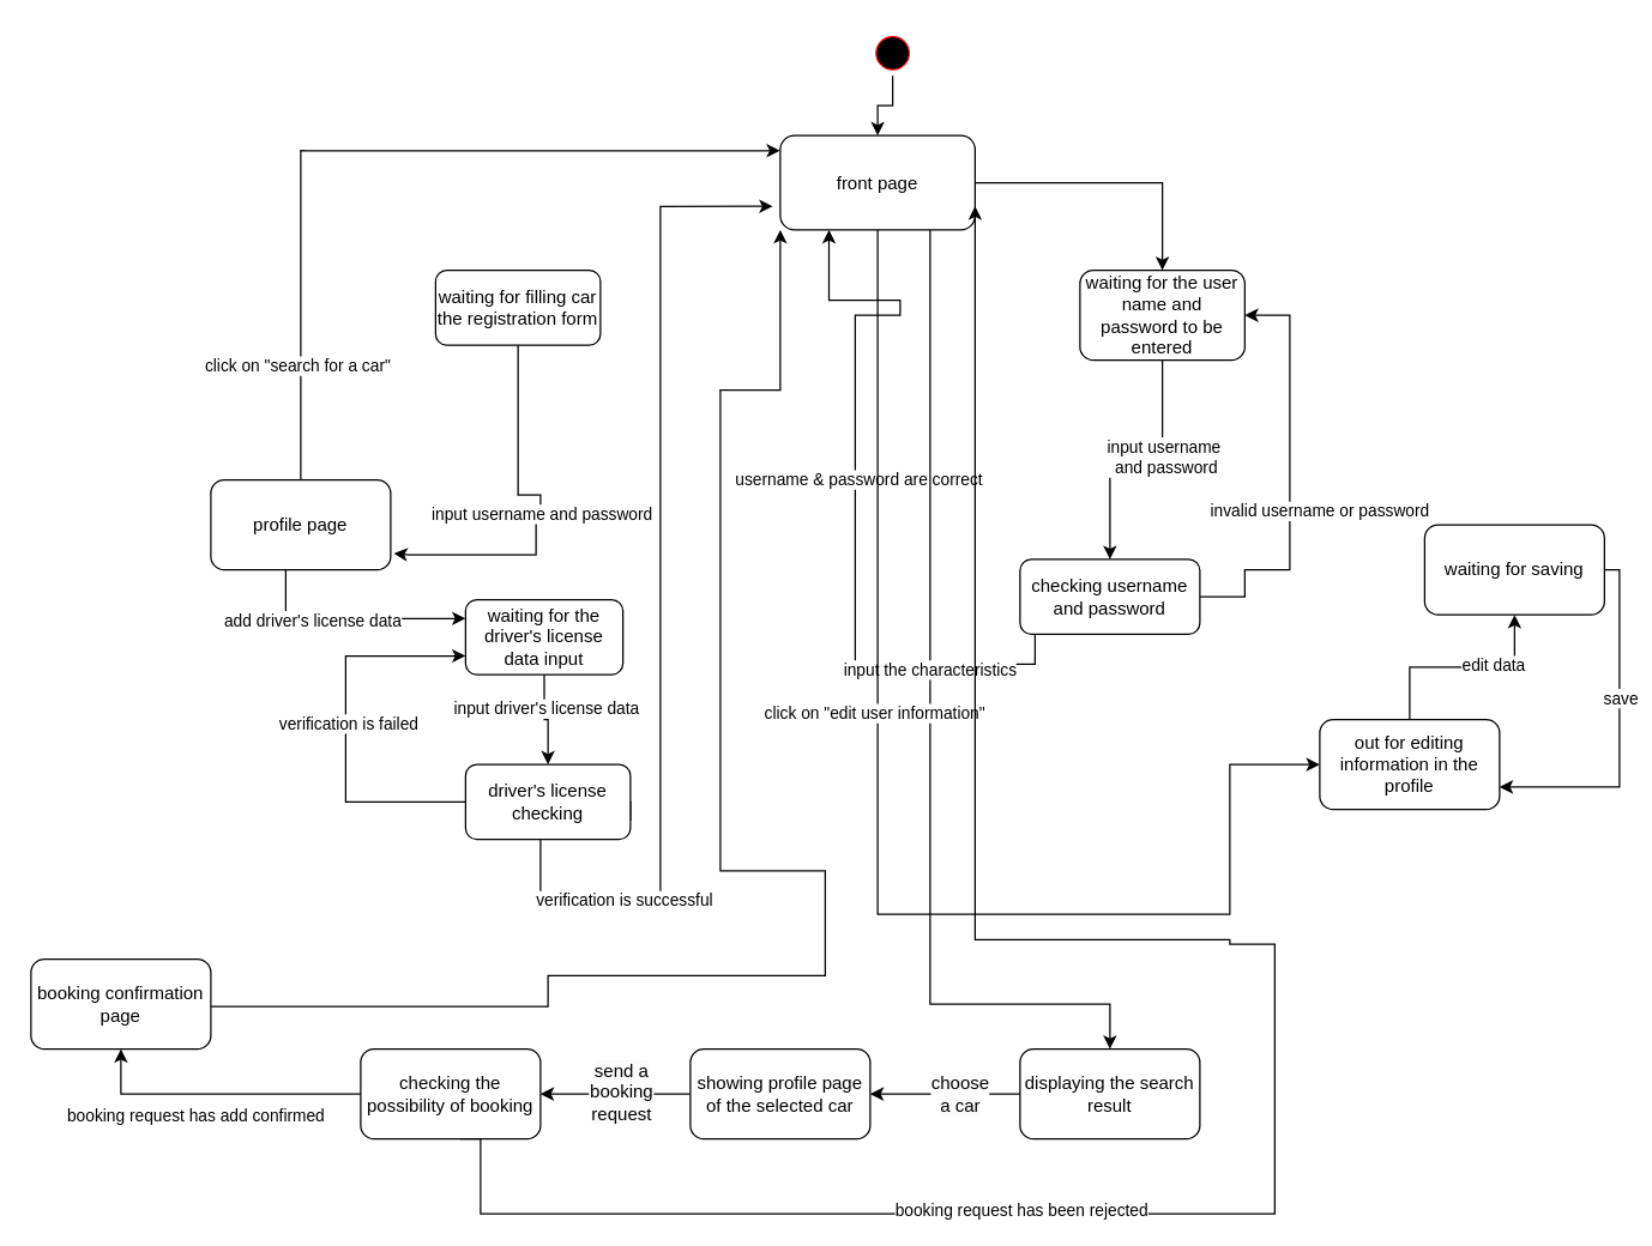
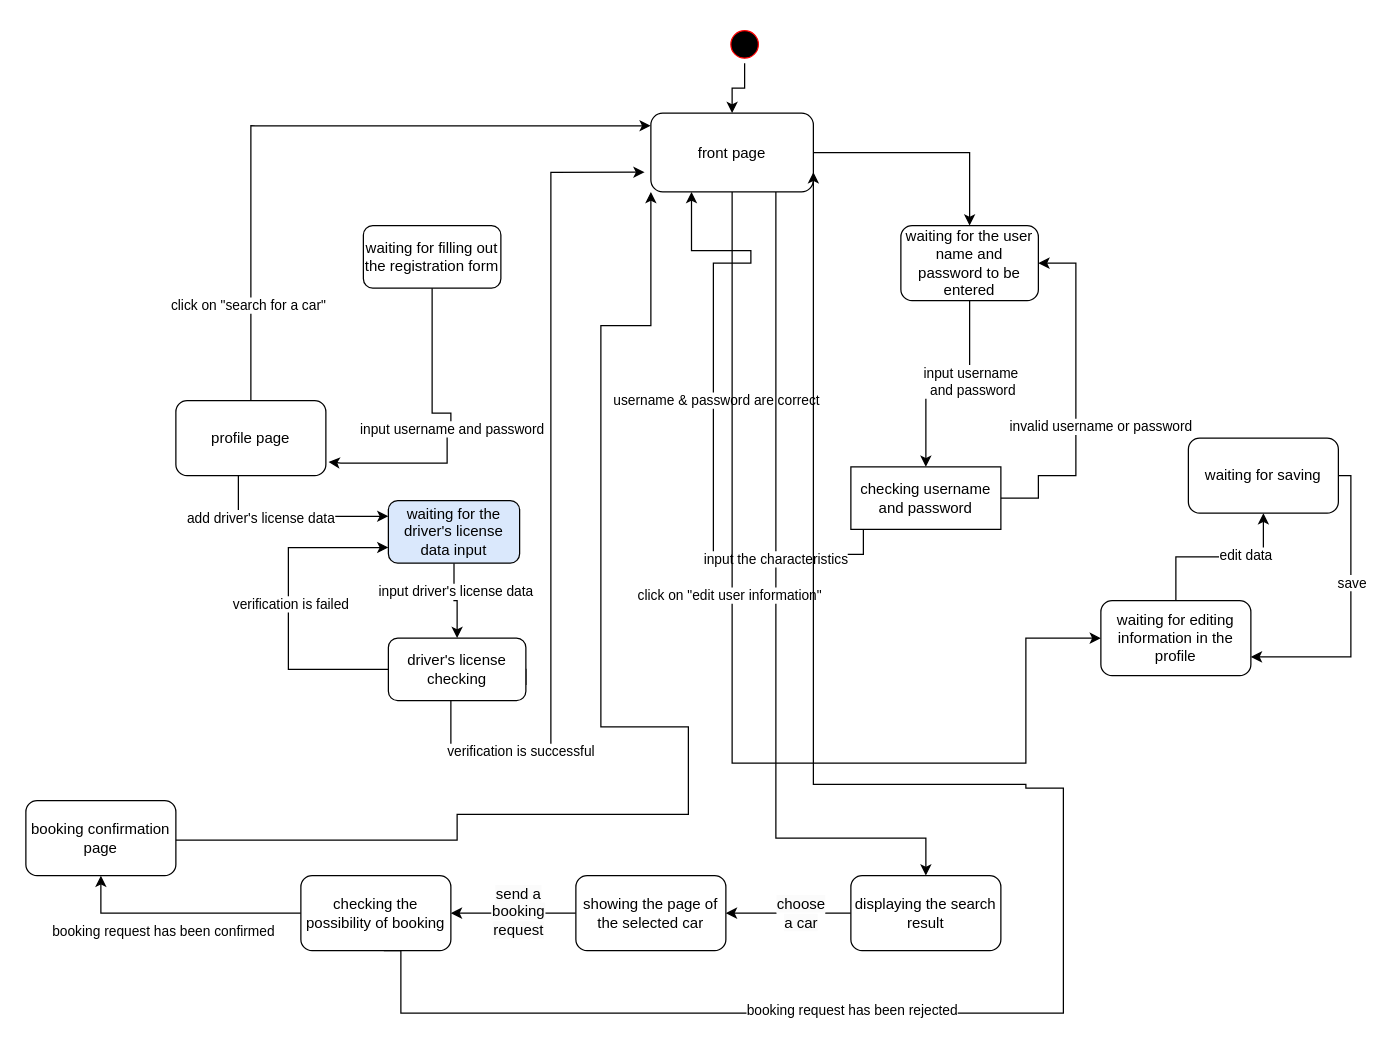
- <mxCell id="3" value="waiting for filling car the registration form" style="rounded=1;whiteSpace=wrap;html=1;" parent="1" vertex="1"><mxGeometry x="290" y="180" width="110" height="50" as="geometry" /></mxCell>
+ <mxCell id="3" value="waiting for filling out the registration form" style="rounded=1;whiteSpace=wrap;html=1;" parent="1" vertex="1"><mxGeometry x="290" y="180" width="110" height="50" as="geometry" /></mxCell>
- <mxCell id="17" value="checking username and password" style="rounded=1;whiteSpace=wrap;html=1;" parent="1" vertex="1"><mxGeometry x="680" y="373" width="120" height="50" as="geometry" /></mxCell>
+ <mxCell id="17" value="checking username and password" style="whiteSpace=wrap;html=1;rounded=0;" parent="1" vertex="1"><mxGeometry x="680" y="373" width="120" height="50" as="geometry" /></mxCell>
- <mxCell id="6" value="waiting for the driver's license data input" style="rounded=1;whiteSpace=wrap;html=1;" parent="1" vertex="1"><mxGeometry x="310" y="400" width="105" height="50" as="geometry" /></mxCell>
+ <mxCell id="6" value="waiting for the driver's license data input" style="rounded=1;whiteSpace=wrap;html=1;fillColor=#dae8fc;" parent="1" vertex="1"><mxGeometry x="310" y="400" width="105" height="50" as="geometry" /></mxCell>
- <mxCell id="43" value="out for editing information in the profile" style="rounded=1;whiteSpace=wrap;html=1;" parent="1" vertex="1"><mxGeometry x="880" y="480" width="120" height="60" as="geometry" /></mxCell>
+ <mxCell id="43" value="waiting for editing information in the profile" style="rounded=1;whiteSpace=wrap;html=1;" parent="1" vertex="1"><mxGeometry x="880" y="480" width="120" height="60" as="geometry" /></mxCell>
- <mxCell id="33" value="showing profile page of the selected car" style="rounded=1;whiteSpace=wrap;html=1;" parent="1" vertex="1"><mxGeometry x="460" y="700" width="120" height="60" as="geometry" /></mxCell>
+ <mxCell id="33" value="showing the page of the selected car" style="rounded=1;whiteSpace=wrap;html=1;" parent="1" vertex="1"><mxGeometry x="460" y="700" width="120" height="60" as="geometry" /></mxCell>
- <mxCell id="38" value="&lt;span style=&quot;font-size: 11px; background-color: rgb(255, 255, 255);&quot;&gt;booking request has add confirmed&lt;/span&gt;" style="text;html=1;align=center;verticalAlign=middle;resizable=0;points=[];autosize=1;strokeColor=none;fillColor=none;" parent="1" vertex="1"><mxGeometry x="30" y="730" width="200" height="30" as="geometry" /></mxCell>
+ <mxCell id="38" value="&lt;span style=&quot;font-size: 11px; background-color: rgb(255, 255, 255);&quot;&gt;booking request has been confirmed&lt;/span&gt;" style="text;html=1;align=center;verticalAlign=middle;resizable=0;points=[];autosize=1;strokeColor=none;fillColor=none;" parent="1" vertex="1"><mxGeometry x="30" y="730" width="200" height="30" as="geometry" /></mxCell>
